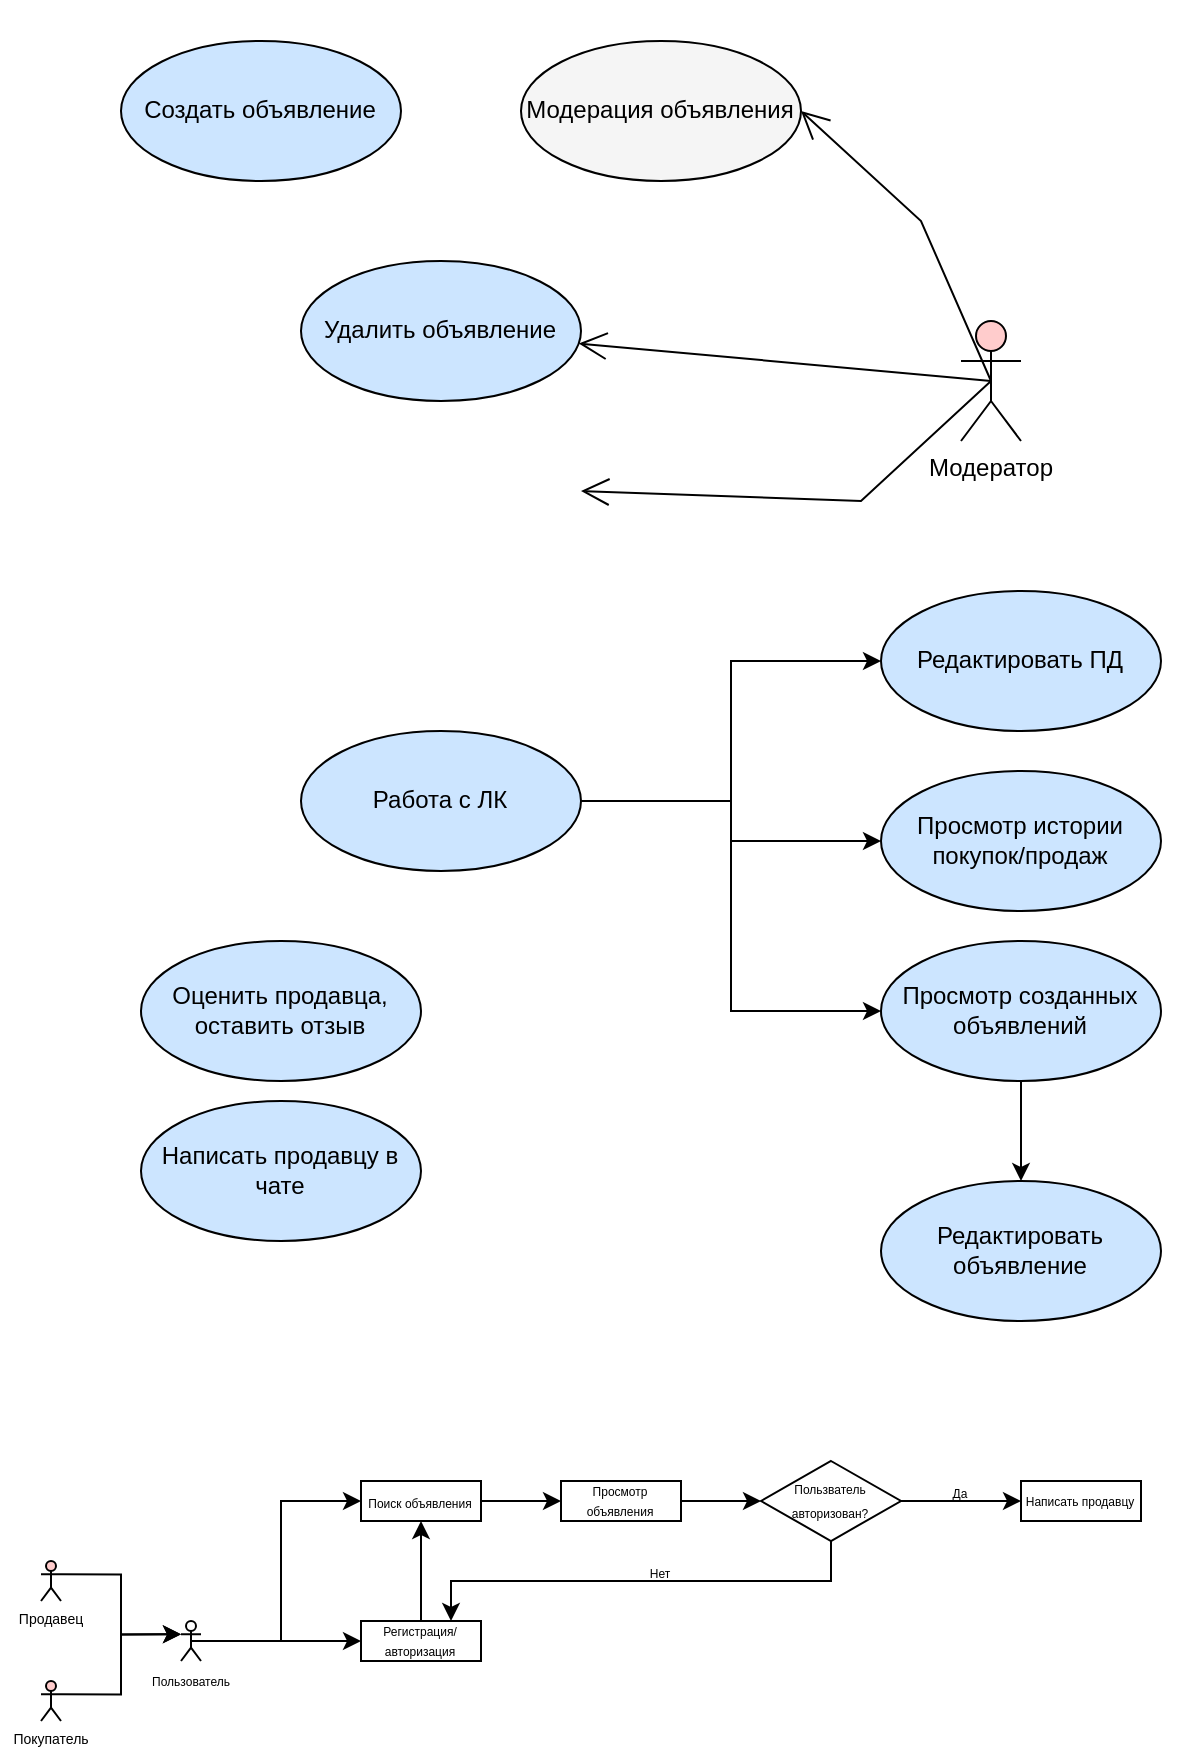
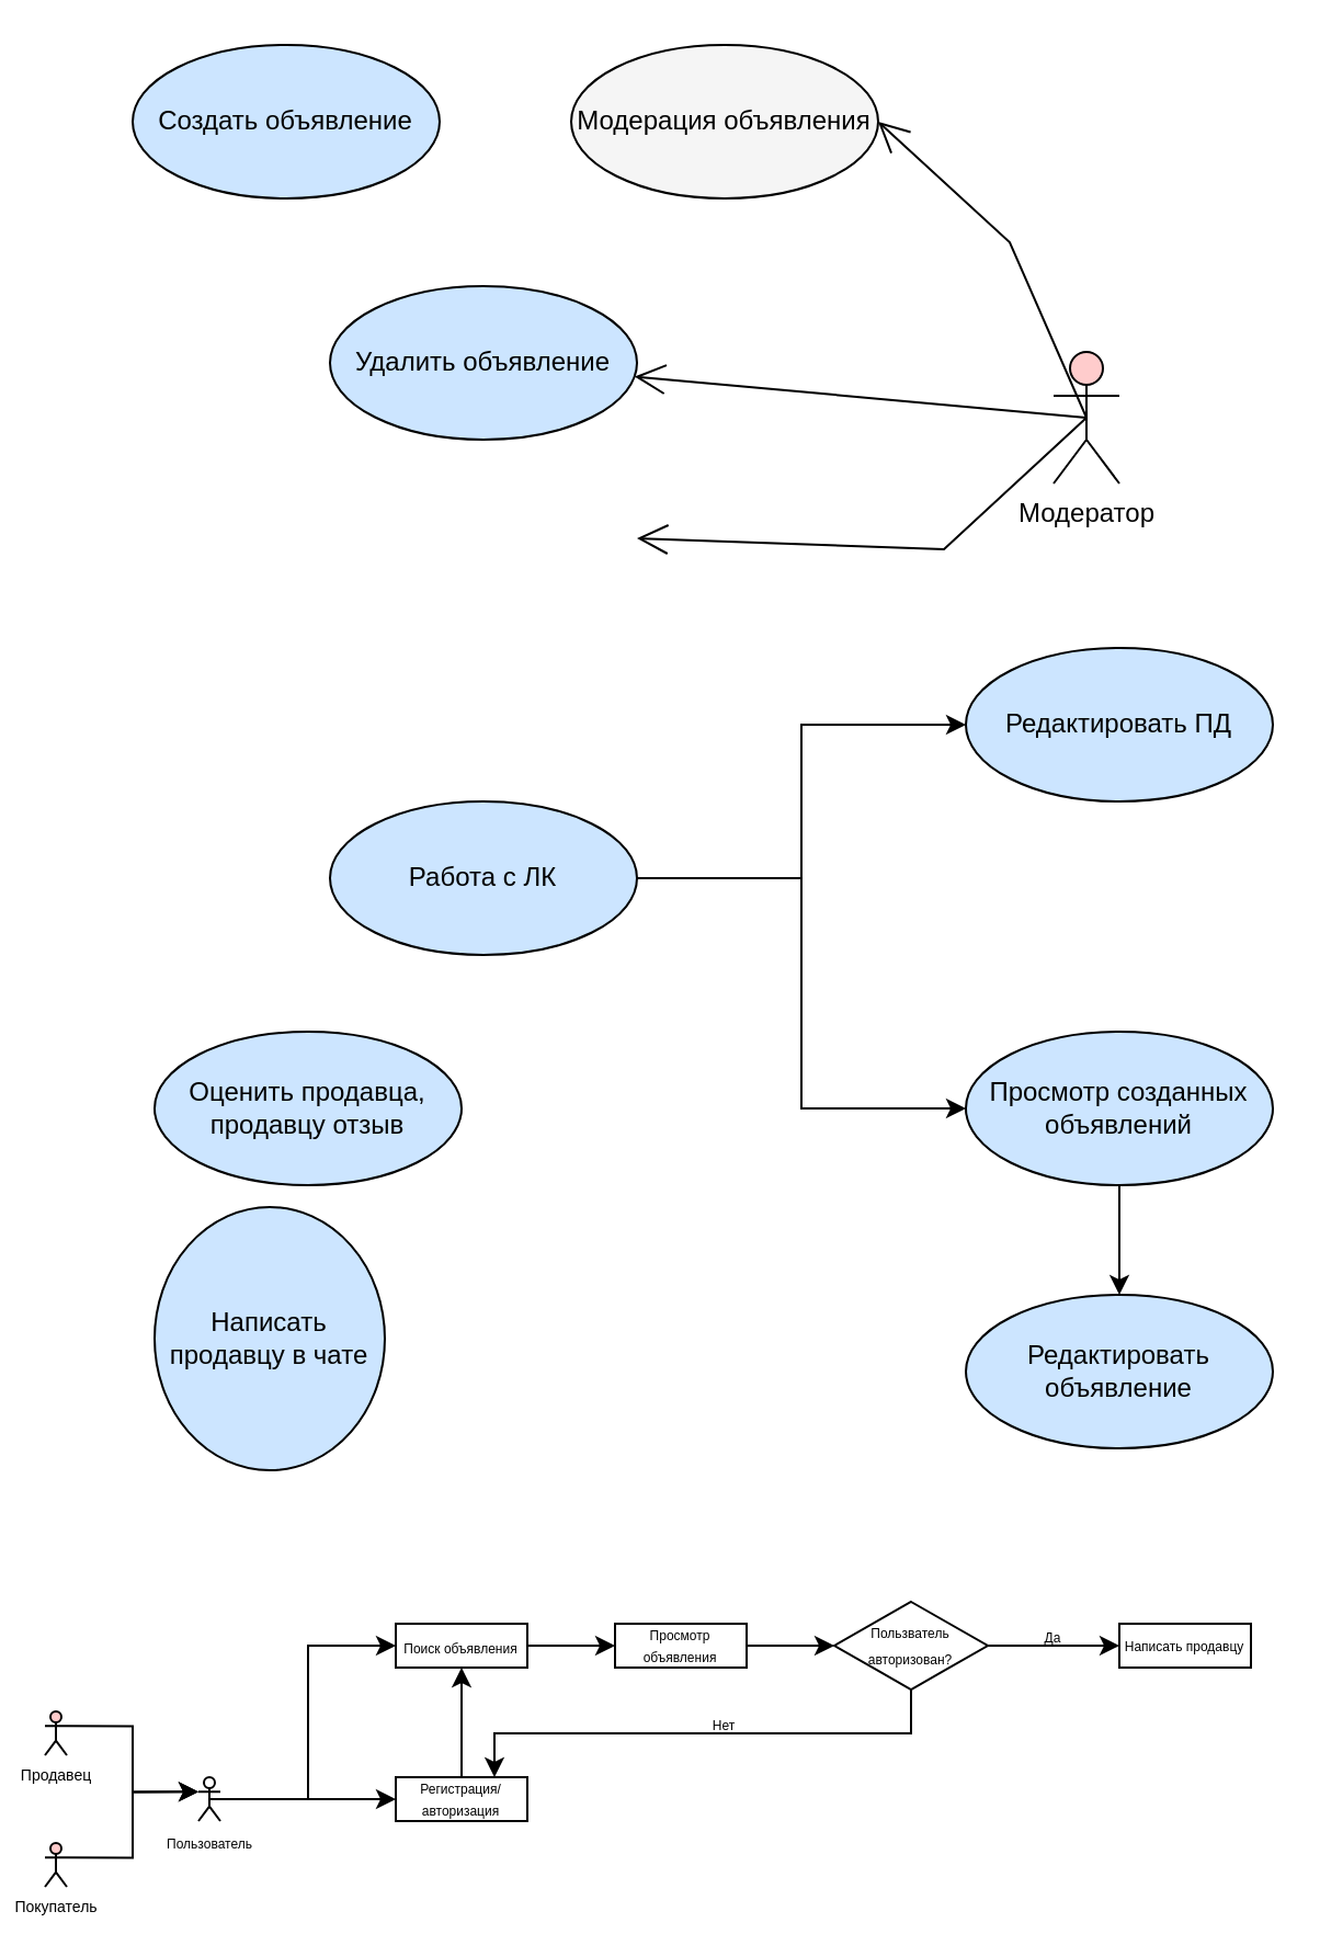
- <mxCell id="16" style="edgeStyle=orthogonalEdgeStyle;rounded=0;orthogonalLoop=1;jettySize=auto;html=1;" parent="1" source="18" target="21" edge="1"><mxGeometry relative="1" as="geometry" /></mxCell>
- <mxCell id="21" value="Просмотр истории покупок/продаж" style="ellipse;whiteSpace=wrap;html=1;fillColor=#CCE5FF;" parent="1" vertex="1"><mxGeometry x="440" y="385" width="140" height="70" as="geometry" /></mxCell>
- <mxCell id="5" value="Оценить продавца, оставить отзыв" style="ellipse;whiteSpace=wrap;html=1;fillColor=#CCE5FF;" parent="1" vertex="1"><mxGeometry x="70" y="470" width="140" height="70" as="geometry" /></mxCell>
+ <mxCell id="5" value="Оценить продавца, продавцу отзыв" style="ellipse;whiteSpace=wrap;html=1;fillColor=#CCE5FF;" parent="1" vertex="1"><mxGeometry x="70" y="470" width="140" height="70" as="geometry" /></mxCell>
- <mxCell id="4" value="Написать продавцу в чате" style="ellipse;whiteSpace=wrap;html=1;fillColor=#CCE5FF;" parent="1" vertex="1"><mxGeometry x="70" y="550" width="140" height="70" as="geometry" /></mxCell>
+ <mxCell id="4" value="Написать продавцу в чате" style="ellipse;whiteSpace=wrap;html=1;fillColor=#CCE5FF;" parent="1" vertex="1"><mxGeometry x="70" y="550" width="105" height="120" as="geometry" /></mxCell>
